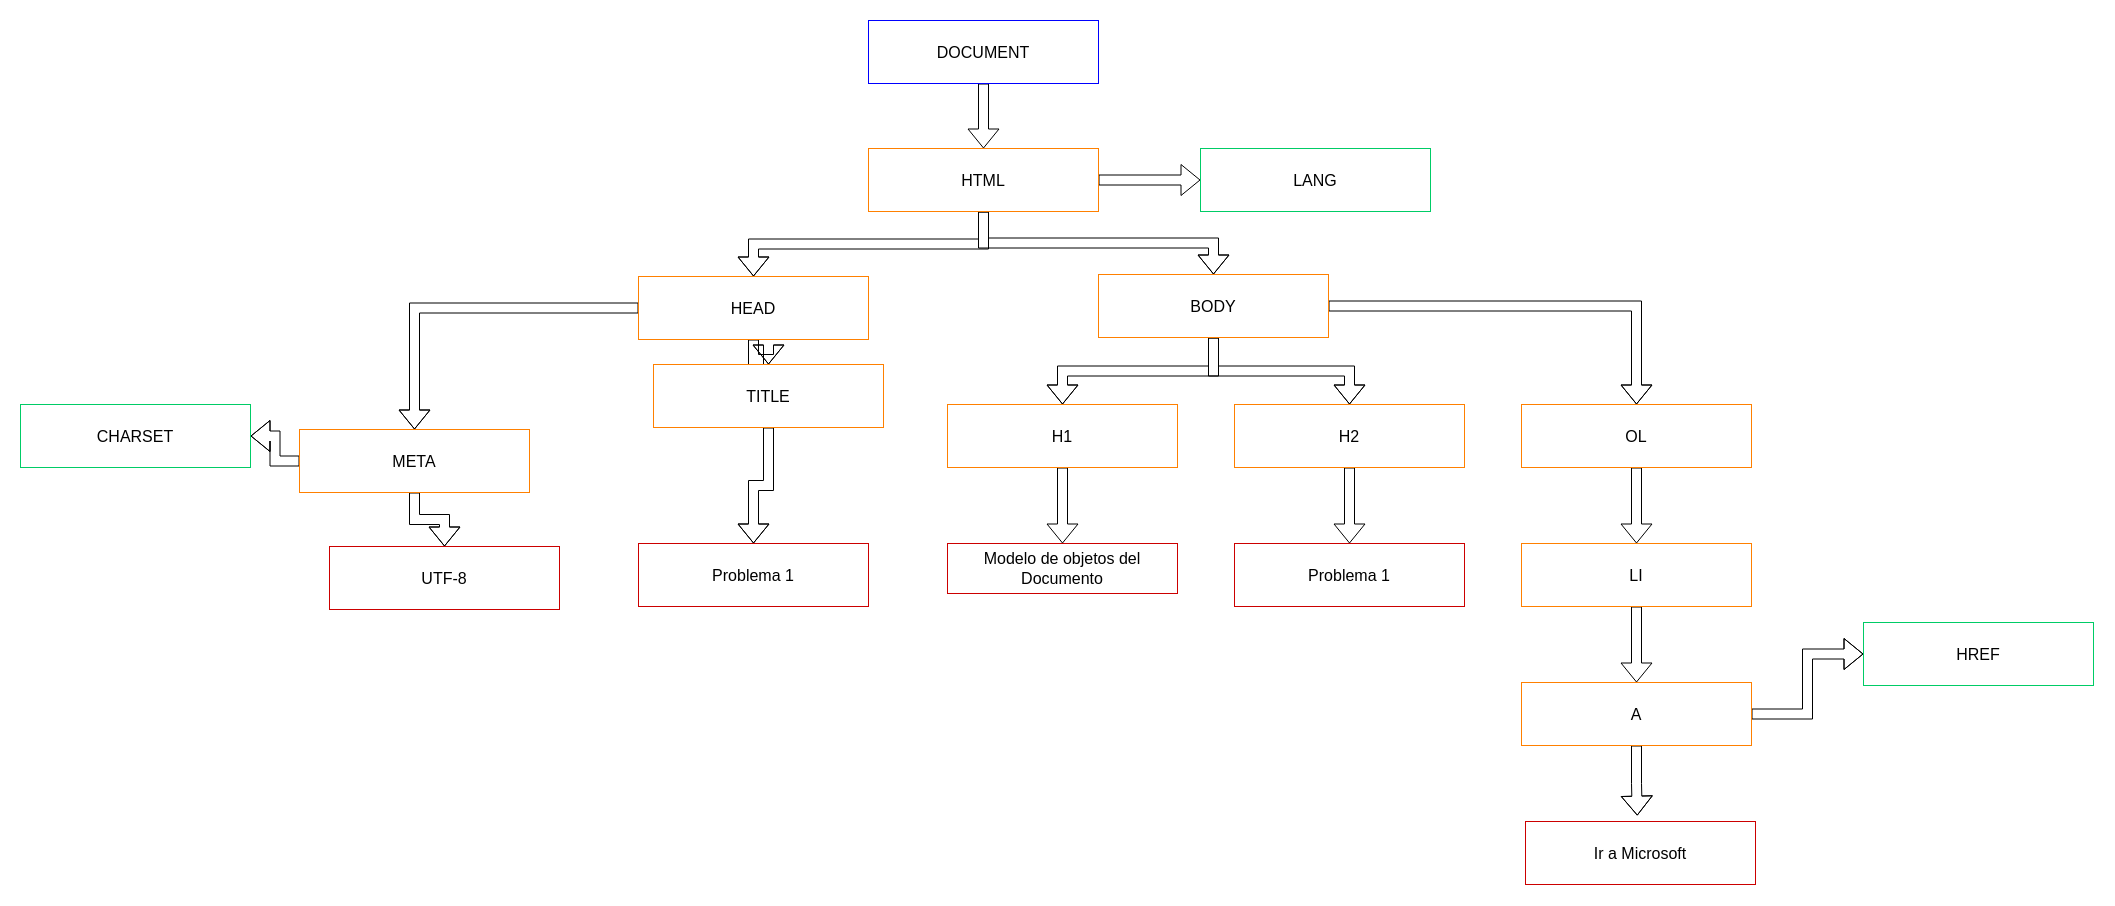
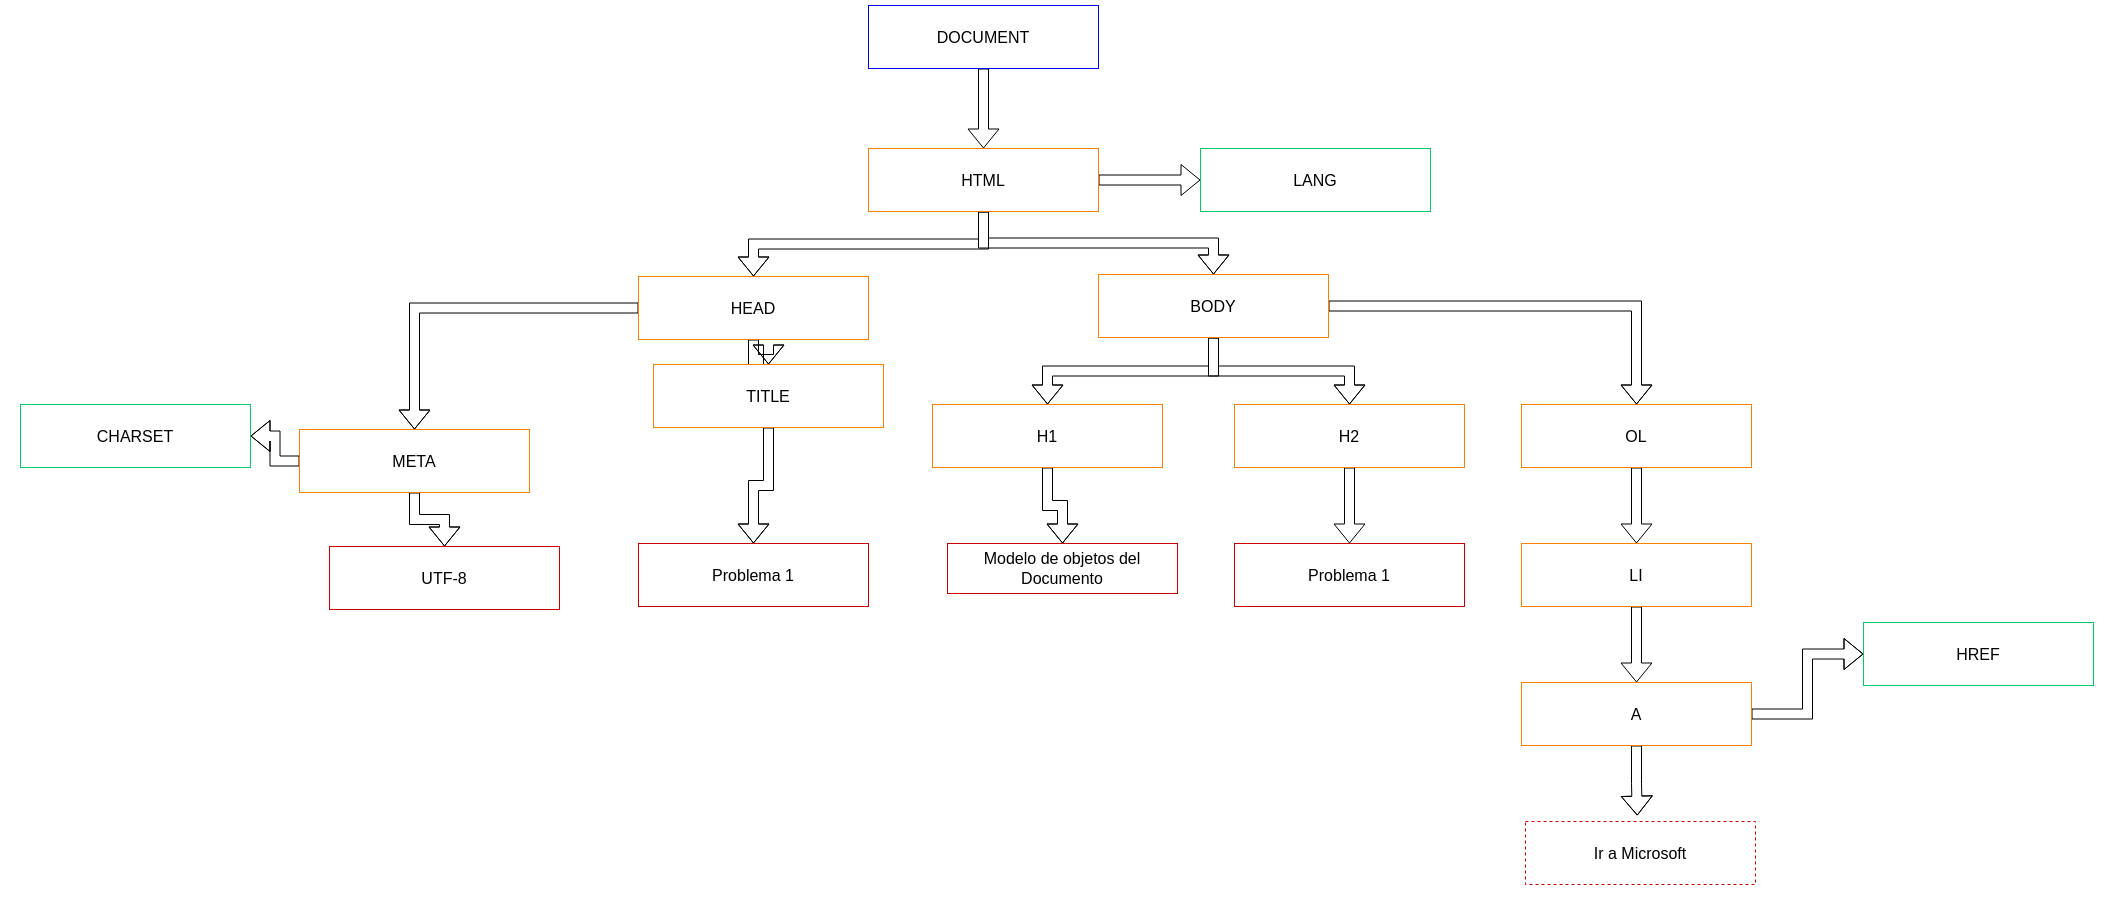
- <mxCell id="3" value="DOCUMENT" style="rounded=0;whiteSpace=wrap;html=1;fontSize=16;strokeColor=#0000FF;" vertex="1" parent="1"><mxGeometry x="868" y="20" width="230" height="63" as="geometry" /></mxCell>
+ <mxCell id="3" value="DOCUMENT" style="rounded=0;whiteSpace=wrap;html=1;fontSize=16;strokeColor=#0000FF;" vertex="1" parent="1"><mxGeometry x="868" y="5" width="230" height="63" as="geometry" /></mxCell>
- <mxCell id="19" value="H1" style="rounded=0;whiteSpace=wrap;html=1;fontSize=16;strokeColor=#FF8000;" vertex="1" parent="1"><mxGeometry x="947" y="404" width="230" height="63" as="geometry" /></mxCell>
+ <mxCell id="19" value="H1" style="rounded=0;whiteSpace=wrap;html=1;fontSize=16;strokeColor=#FF8000;" vertex="1" parent="1"><mxGeometry x="932" y="404" width="230" height="63" as="geometry" /></mxCell>
- <mxCell id="30" value="Ir a Microsoft" style="rounded=0;whiteSpace=wrap;html=1;fontSize=16;strokeColor=#CC0000;" vertex="1" parent="1"><mxGeometry x="1525" y="821" width="230" height="63" as="geometry" /></mxCell>
+ <mxCell id="30" value="Ir a Microsoft" style="rounded=0;whiteSpace=wrap;html=1;fontSize=16;strokeColor=#CC0000;dashed=1;" vertex="1" parent="1"><mxGeometry x="1525" y="821" width="230" height="63" as="geometry" /></mxCell>
